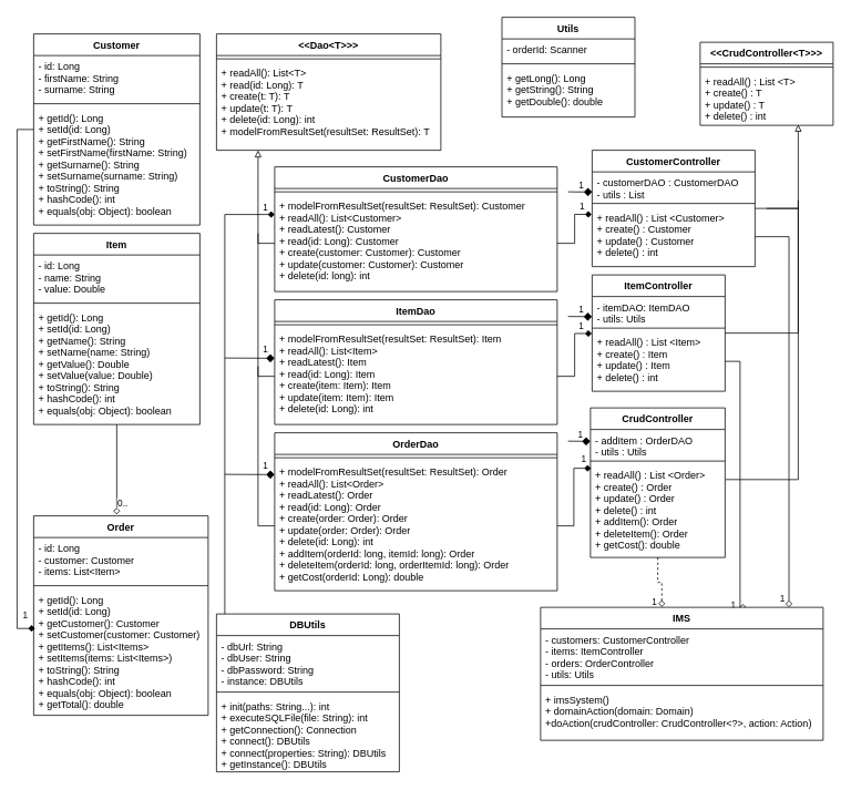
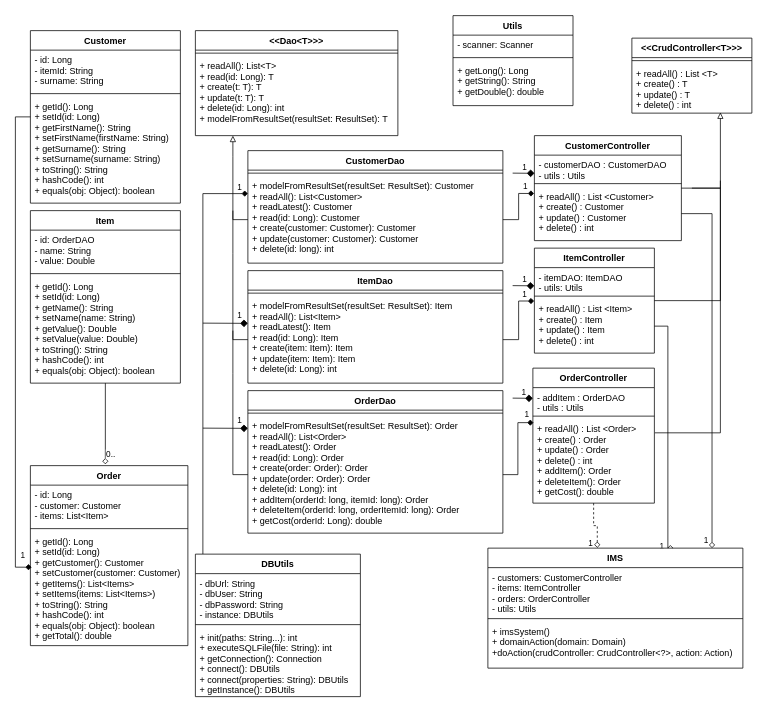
- <mxCell id="46" value="- orderId: Scanner" style="text;strokeColor=none;fillColor=none;align=left;verticalAlign=top;spacingLeft=4;spacingRight=4;overflow=hidden;rotatable=0;points=[[0,0.5],[1,0.5]];portConstraint=eastwest;" parent="45" vertex="1"><mxGeometry y="26" width="160" height="26" as="geometry" /></mxCell>
+ <mxCell id="46" value="- scanner: Scanner" style="text;strokeColor=none;fillColor=none;align=left;verticalAlign=top;spacingLeft=4;spacingRight=4;overflow=hidden;rotatable=0;points=[[0,0.5],[1,0.5]];portConstraint=eastwest;" parent="45" vertex="1"><mxGeometry y="26" width="160" height="26" as="geometry" /></mxCell>
- <mxCell id="53" value="- id: Long&#10;- firstName: String&#10;- surname: String" style="text;strokeColor=none;fillColor=none;align=left;verticalAlign=top;spacingLeft=4;spacingRight=4;overflow=hidden;rotatable=0;points=[[0,0.5],[1,0.5]];portConstraint=eastwest;" parent="52" vertex="1"><mxGeometry y="26" width="200" height="54" as="geometry" /></mxCell>
+ <mxCell id="53" value="- id: Long&#10;- itemId: String&#10;- surname: String" style="text;strokeColor=none;fillColor=none;align=left;verticalAlign=top;spacingLeft=4;spacingRight=4;overflow=hidden;rotatable=0;points=[[0,0.5],[1,0.5]];portConstraint=eastwest;" parent="52" vertex="1"><mxGeometry y="26" width="200" height="54" as="geometry" /></mxCell>
- <mxCell id="7" value="- customerDAO : CustomerDAO&#10;- utils : List" style="text;strokeColor=none;fillColor=none;align=left;verticalAlign=top;spacingLeft=4;spacingRight=4;overflow=hidden;rotatable=0;points=[[0,0.5],[1,0.5]];portConstraint=eastwest;" parent="6" vertex="1"><mxGeometry y="26" width="196" height="34" as="geometry" /></mxCell>
+ <mxCell id="7" value="- customerDAO : CustomerDAO&#10;- utils : Utils" style="text;strokeColor=none;fillColor=none;align=left;verticalAlign=top;spacingLeft=4;spacingRight=4;overflow=hidden;rotatable=0;points=[[0,0.5],[1,0.5]];portConstraint=eastwest;" parent="6" vertex="1"><mxGeometry y="26" width="196" height="34" as="geometry" /></mxCell>
- <mxCell id="58" value="- id: Long&#10;- name: String&#10;- value: Double" style="text;strokeColor=none;fillColor=none;align=left;verticalAlign=top;spacingLeft=4;spacingRight=4;overflow=hidden;rotatable=0;points=[[0,0.5],[1,0.5]];portConstraint=eastwest;" parent="57" vertex="1"><mxGeometry y="26" width="200" height="54" as="geometry" /></mxCell>
+ <mxCell id="58" value="- id: OrderDAO&#10;- name: String&#10;- value: Double" style="text;strokeColor=none;fillColor=none;align=left;verticalAlign=top;spacingLeft=4;spacingRight=4;overflow=hidden;rotatable=0;points=[[0,0.5],[1,0.5]];portConstraint=eastwest;" parent="57" vertex="1"><mxGeometry y="26" width="200" height="54" as="geometry" /></mxCell>
- <mxCell id="18" value="CrudController" style="swimlane;fontStyle=1;align=center;verticalAlign=top;childLayout=stackLayout;horizontal=1;startSize=26;horizontalStack=0;resizeParent=1;resizeParentMax=0;resizeLast=0;collapsible=1;marginBottom=0;" parent="1" vertex="1"><mxGeometry x="710" y="490" width="162" height="180" as="geometry" /></mxCell>
+ <mxCell id="18" value="OrderController" style="swimlane;fontStyle=1;align=center;verticalAlign=top;childLayout=stackLayout;horizontal=1;startSize=26;horizontalStack=0;resizeParent=1;resizeParentMax=0;resizeLast=0;collapsible=1;marginBottom=0;" parent="1" vertex="1"><mxGeometry x="710" y="490" width="162" height="180" as="geometry" /></mxCell>
